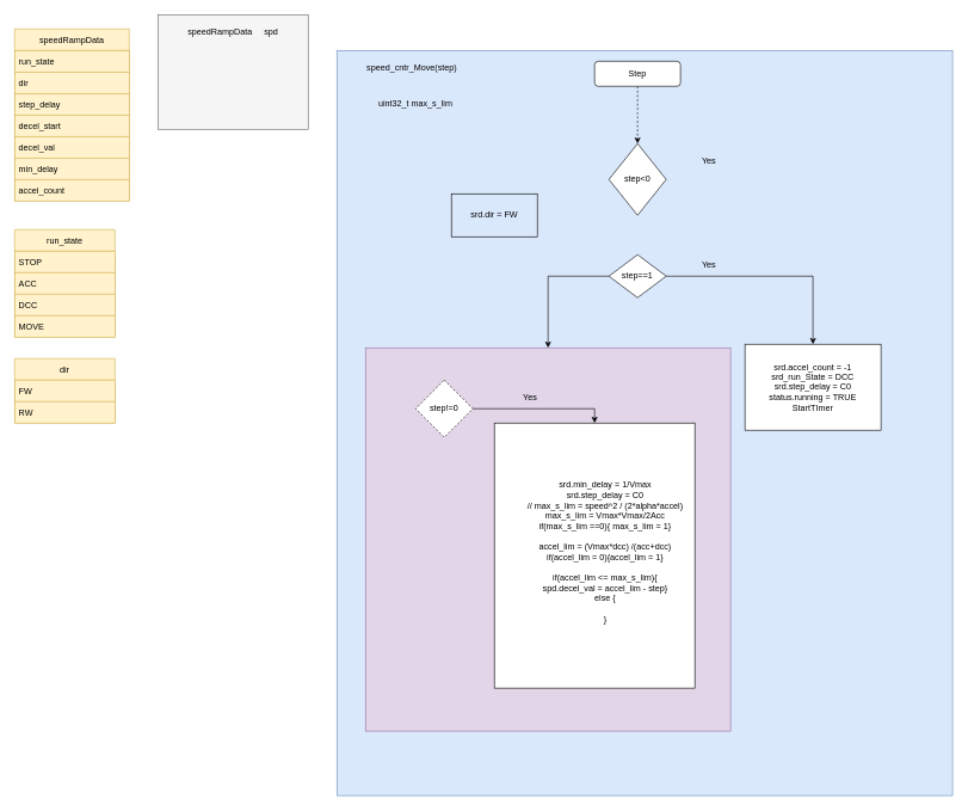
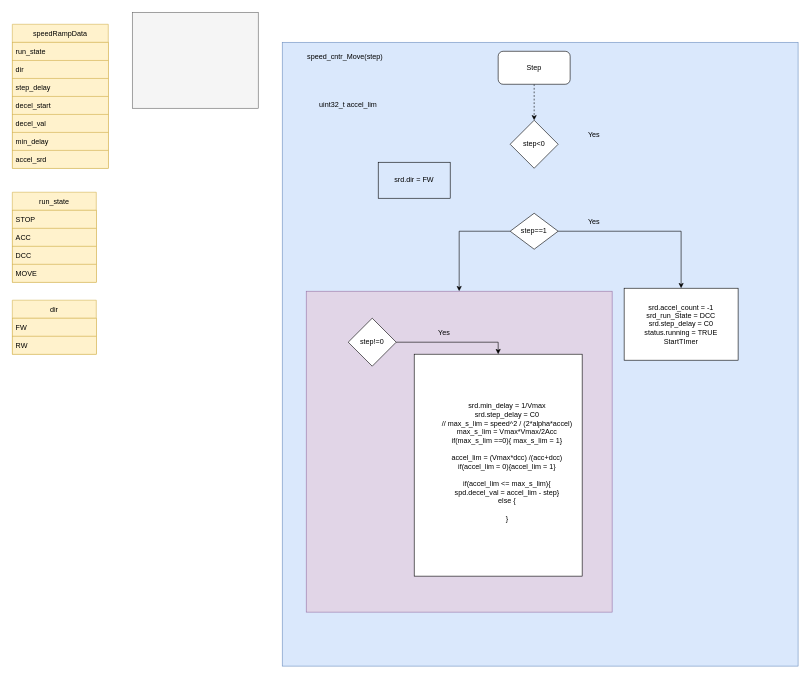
- <mxCell id="19" value="speedRampData&amp;nbsp; &amp;nbsp; &amp;nbsp;spd&lt;br&gt;" style="text;html=1;strokeColor=none;fillColor=none;align=center;verticalAlign=middle;whiteSpace=wrap;rounded=0;" vertex="1" parent="1"><mxGeometry x="250" y="30" width="150" height="30" as="geometry" /></mxCell>
- <mxCell id="26" value="Step" style="rounded=1;whiteSpace=wrap;html=1;" vertex="1" parent="1"><mxGeometry x="830" y="85" width="120" height="35" as="geometry" /></mxCell>
+ <mxCell id="26" value="Step" style="rounded=1;whiteSpace=wrap;html=1;" vertex="1" parent="1"><mxGeometry x="830" y="85" width="120" height="55" as="geometry" /></mxCell>
- <mxCell id="22" value="uint32_t max_s_lim" style="text;html=1;strokeColor=none;fillColor=none;align=center;verticalAlign=middle;whiteSpace=wrap;rounded=0;" vertex="1" parent="1"><mxGeometry x="500" y="130" width="160" height="30" as="geometry" /></mxCell>
+ <mxCell id="23" value="uint32_t accel_lim" style="text;html=1;strokeColor=none;fillColor=none;align=center;verticalAlign=middle;whiteSpace=wrap;rounded=0;" vertex="1" parent="1"><mxGeometry x="500" y="160" width="160" height="30" as="geometry" /></mxCell>
- <mxCell id="24" value="step&amp;lt;0" style="rhombus;whiteSpace=wrap;html=1;" vertex="1" parent="1"><mxGeometry x="850" y="200" width="80" height="100" as="geometry" /></mxCell>
+ <mxCell id="24" value="step&amp;lt;0" style="rhombus;whiteSpace=wrap;html=1;" vertex="1" parent="1"><mxGeometry x="850" y="200" width="80" height="80" as="geometry" /></mxCell>
- <mxCell id="9" value="accel_count" style="text;strokeColor=#d6b656;fillColor=#fff2cc;align=left;verticalAlign=middle;spacingLeft=4;spacingRight=4;overflow=hidden;points=[[0,0.5],[1,0.5]];portConstraint=eastwest;rotatable=0;" vertex="1" parent="2"><mxGeometry y="210" width="160" height="30" as="geometry" /></mxCell>
+ <mxCell id="9" value="accel_srd" style="text;strokeColor=#d6b656;fillColor=#fff2cc;align=left;verticalAlign=middle;spacingLeft=4;spacingRight=4;overflow=hidden;points=[[0,0.5],[1,0.5]];portConstraint=eastwest;rotatable=0;" vertex="1" parent="2"><mxGeometry y="210" width="160" height="30" as="geometry" /></mxCell>
- <mxCell id="36" value="step!=0" style="rhombus;whiteSpace=wrap;html=1;dashed=1;" vertex="1" parent="1"><mxGeometry x="580" y="530" width="80" height="80" as="geometry" /></mxCell>
+ <mxCell id="36" value="step!=0" style="rhombus;whiteSpace=wrap;html=1;" vertex="1" parent="1"><mxGeometry x="580" y="530" width="80" height="80" as="geometry" /></mxCell>
